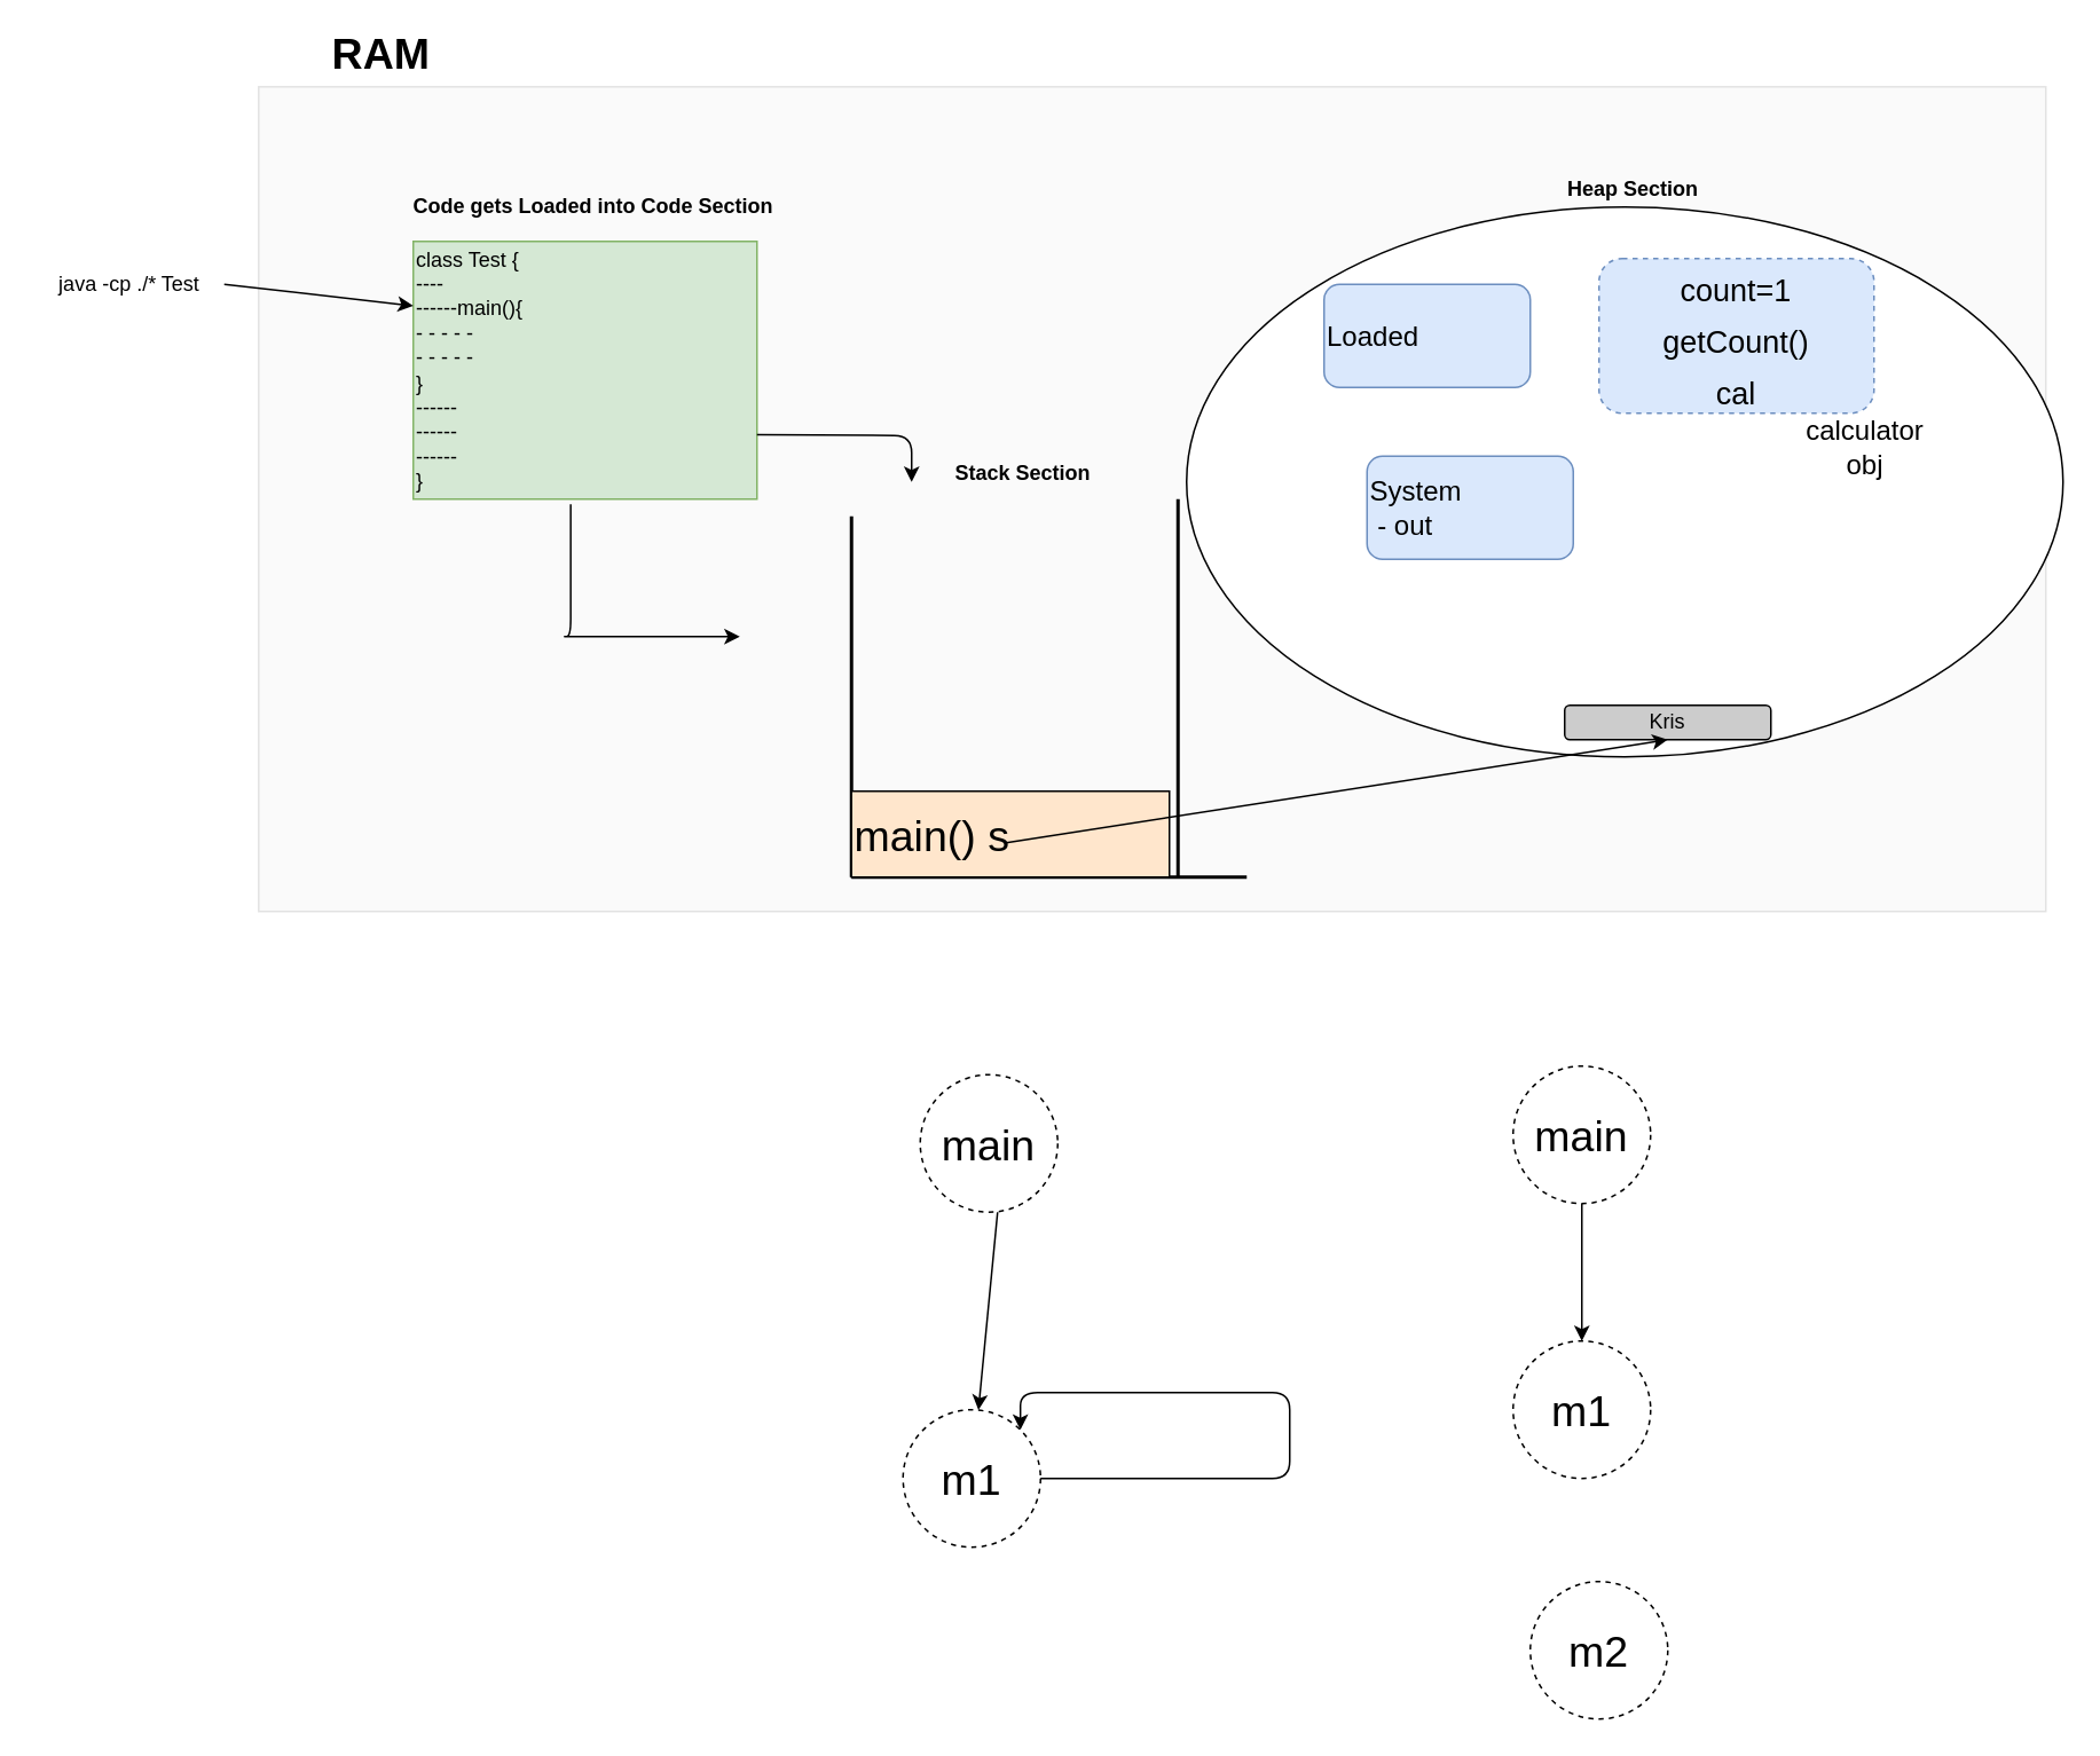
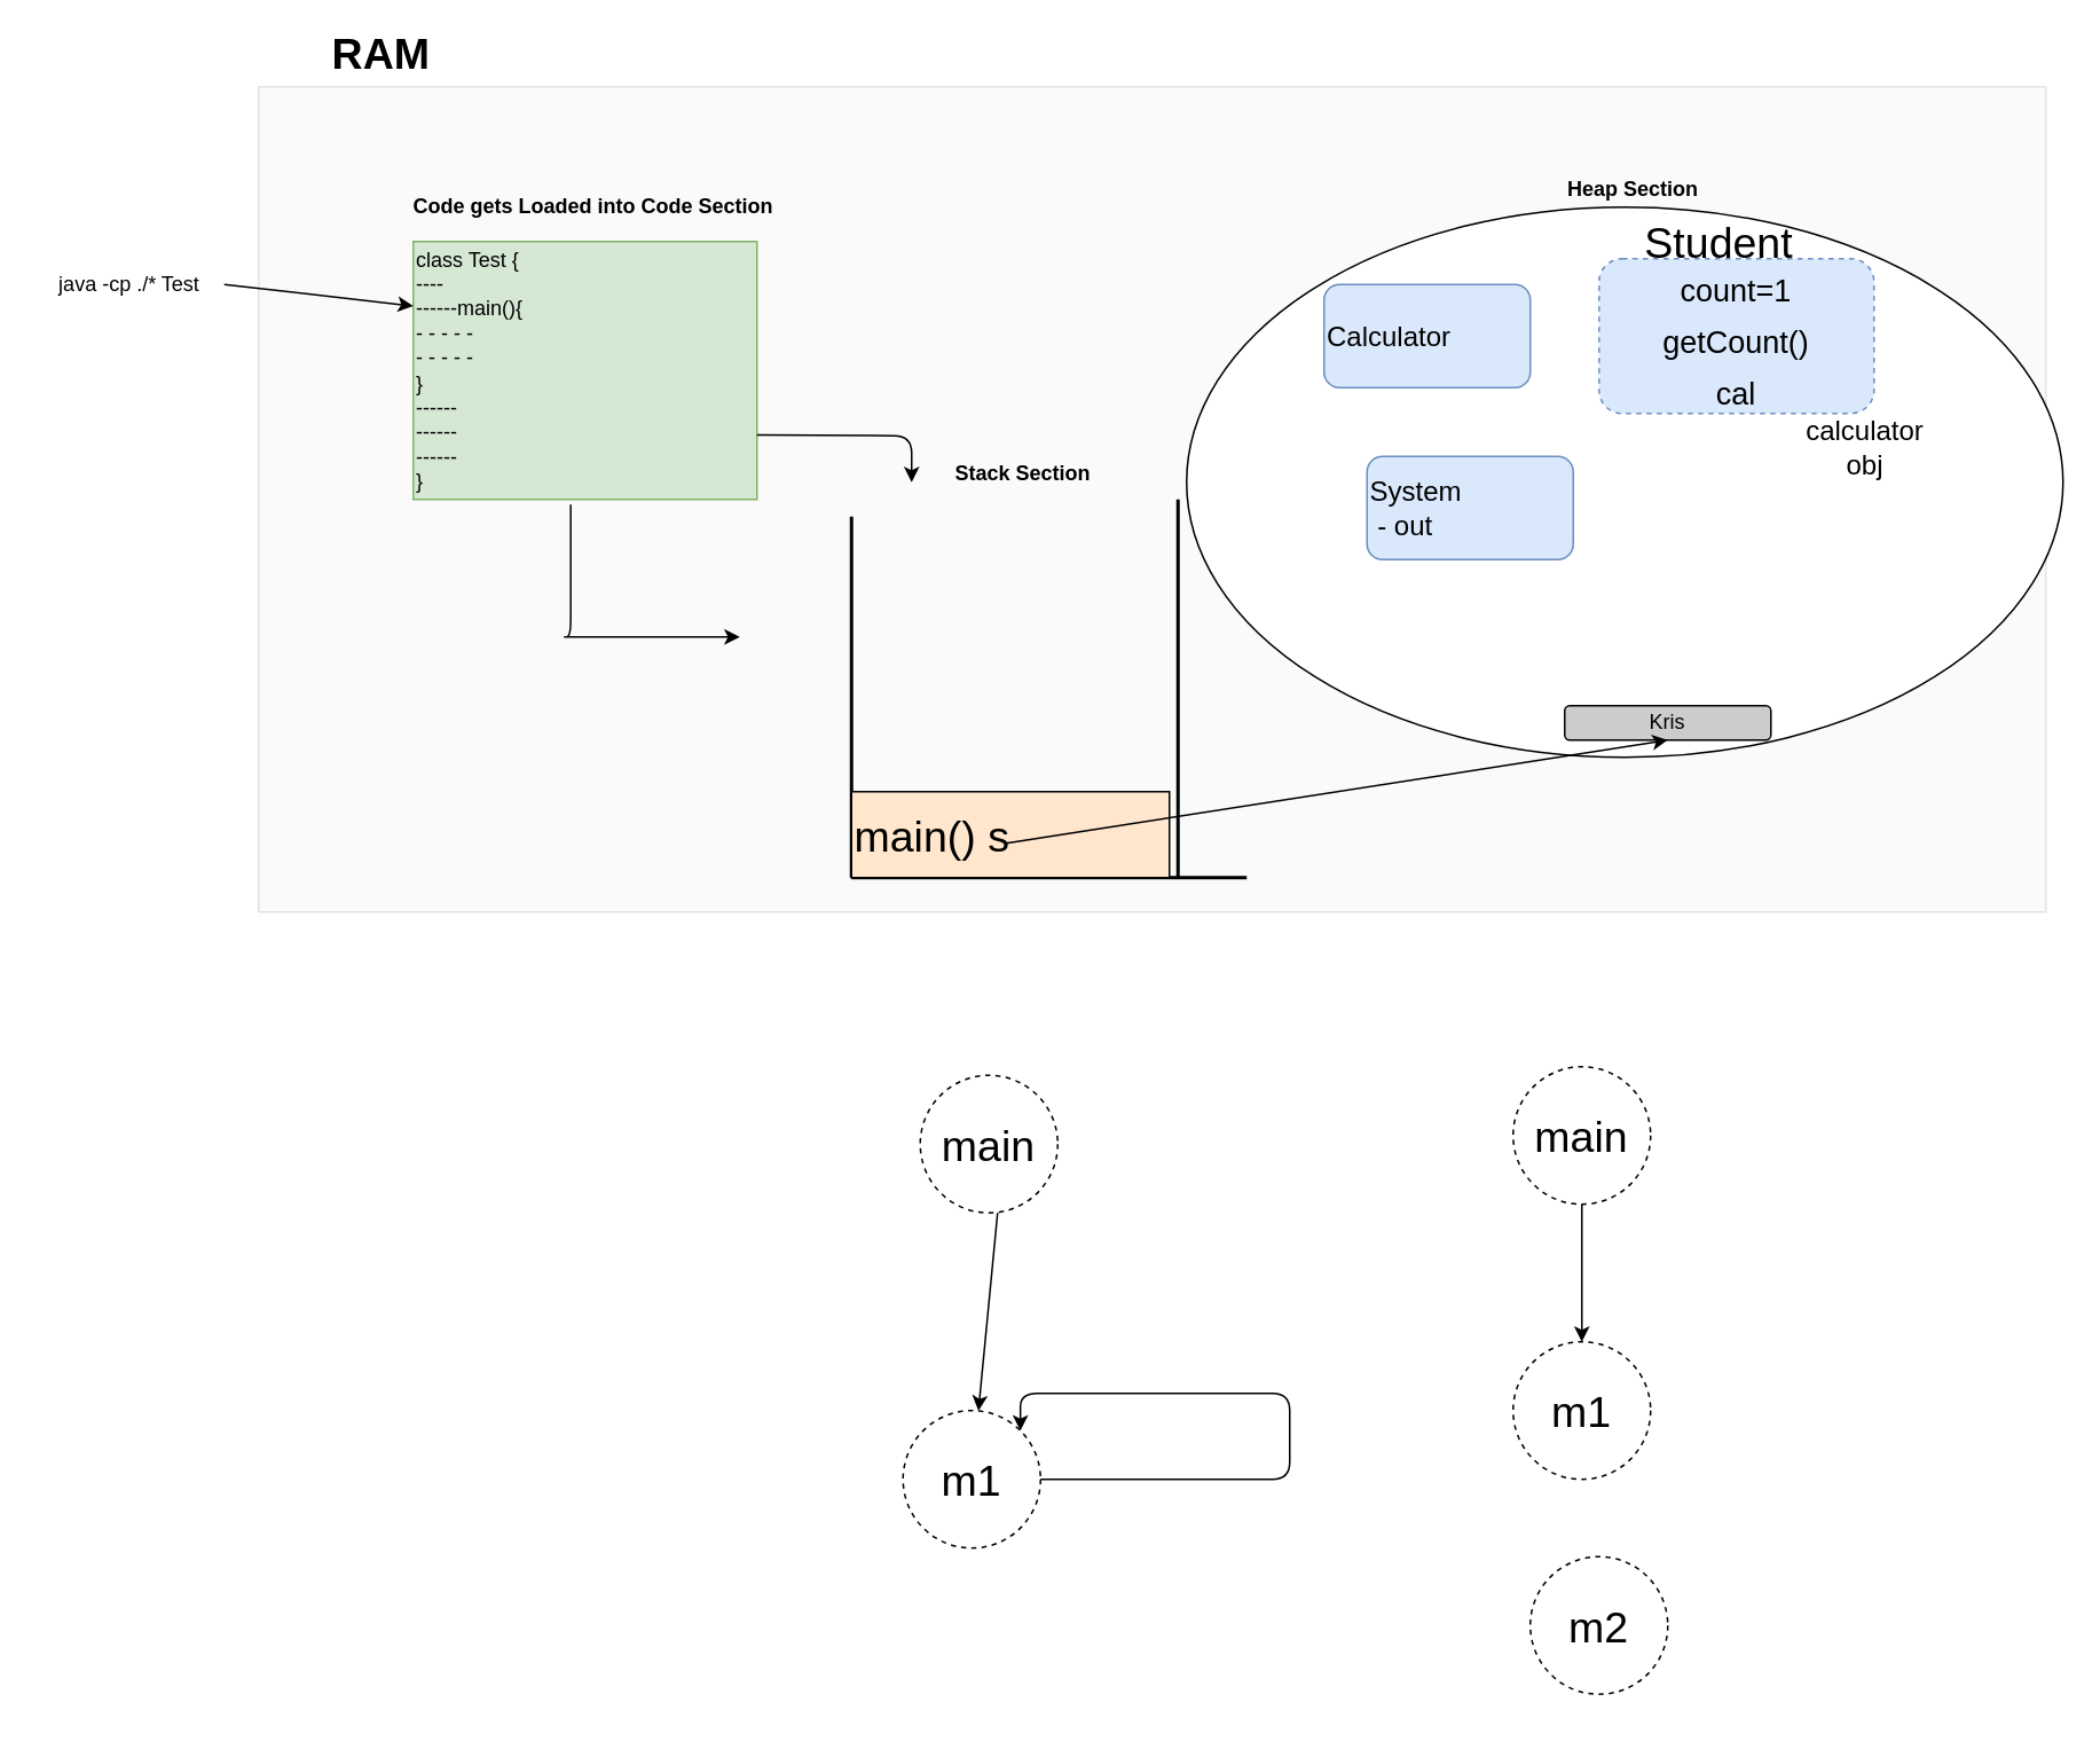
+ <mxCell id="18" value="Student" style="text;html=1;strokeColor=none;fillColor=none;align=center;verticalAlign=middle;whiteSpace=wrap;rounded=0;dashed=1;fontSize=25;" parent="1" vertex="1"><mxGeometry x="960" y="130" width="80" height="20" as="geometry" /></mxCell>
- <mxCell id="28" value="Loaded" style="rounded=1;whiteSpace=wrap;html=1;fontSize=16;align=left;fillColor=#dae8fc;strokeColor=#6c8ebf;" parent="1" vertex="1"><mxGeometry x="770" y="165" width="120" height="60" as="geometry" /></mxCell>
+ <mxCell id="28" value="Calculator" style="rounded=1;whiteSpace=wrap;html=1;fontSize=16;align=left;fillColor=#dae8fc;strokeColor=#6c8ebf;" parent="1" vertex="1"><mxGeometry x="770" y="165" width="120" height="60" as="geometry" /></mxCell>
- <mxCell id="25" value="m2" style="ellipse;whiteSpace=wrap;html=1;aspect=fixed;dashed=1;strokeColor=#000000;fillColor=#FFFFFF;fontSize=25;" parent="1" vertex="1"><mxGeometry x="890" y="920" width="80" height="80" as="geometry" /></mxCell>
+ <mxCell id="25" value="m2" style="ellipse;whiteSpace=wrap;html=1;aspect=fixed;dashed=1;strokeColor=#000000;fillColor=#FFFFFF;fontSize=25;" parent="1" vertex="1"><mxGeometry x="890" y="905" width="80" height="80" as="geometry" /></mxCell>
